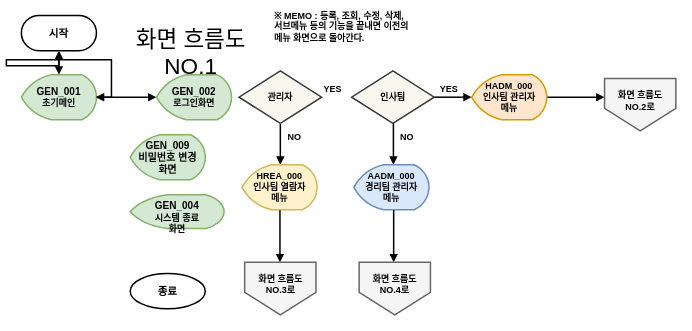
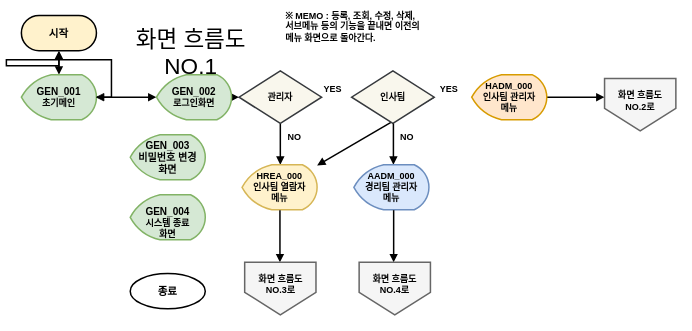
- <mxCell id="17" value="※ MEMO : 등록, 조회, 수정, 삭제, &lt;br&gt;서브메뉴 등의 기능을 끝내면 이전의&lt;br&gt;메뉴 화면으로 돌아간다.&amp;nbsp;" style="text;html=1;strokeColor=none;fillColor=none;align=left;verticalAlign=middle;whiteSpace=wrap;rounded=0;fontStyle=1" parent="1" vertex="1"><mxGeometry x="355" y="20" width="205" height="30" as="geometry" /></mxCell>
+ <mxCell id="17" value="※ MEMO : 등록, 조회, 수정, 삭제, &lt;br&gt;서브메뉴 등의 기능을 끝내면 이전의&lt;br&gt;메뉴 화면으로 돌아간다.&amp;nbsp;" style="text;html=1;strokeColor=none;fillColor=none;align=left;verticalAlign=middle;whiteSpace=wrap;rounded=0;fontStyle=1" parent="1" vertex="1"><mxGeometry x="370" y="20" width="205" height="30" as="geometry" /></mxCell>
- <mxCell id="22" value="시작" style="rounded=1;whiteSpace=wrap;html=1;absoluteArcSize=1;arcSize=68;strokeWidth=2;fontStyle=1;fontSize=14;" parent="1" vertex="1"><mxGeometry x="20" y="20" width="100" height="47" as="geometry" /></mxCell>
+ <mxCell id="22" value="시작" style="rounded=1;whiteSpace=wrap;html=1;absoluteArcSize=1;arcSize=68;strokeWidth=2;fontStyle=1;fontSize=14;fillColor=#fff2cc;" parent="1" vertex="1"><mxGeometry x="20" y="20" width="100" height="47" as="geometry" /></mxCell>
+ <mxCell id="6" style="edgeStyle=none;rounded=0;orthogonalLoop=1;jettySize=auto;html=1;exitX=1;exitY=0.5;exitDx=0;exitDy=0;exitPerimeter=0;entryX=0;entryY=0.5;entryDx=0;entryDy=0;entryPerimeter=0;strokeWidth=2;endArrow=block;endFill=1;" parent="1" source="7" target="11" edge="1"><mxGeometry relative="1" as="geometry" /></mxCell>
- <mxCell id="12" style="edgeStyle=none;rounded=0;orthogonalLoop=1;jettySize=auto;html=1;exitX=1;exitY=0.5;exitDx=0;exitDy=0;exitPerimeter=0;entryX=0;entryY=0.5;entryDx=0;entryDy=0;entryPerimeter=0;strokeWidth=2;endArrow=block;endFill=1;" parent="1" source="13" target="15" edge="1"><mxGeometry relative="1" as="geometry" /></mxCell>
+ <mxCell id="12" style="edgeStyle=none;rounded=0;orthogonalLoop=1;jettySize=auto;html=1;exitX=1;exitY=0.5;exitDx=0;exitDy=0;exitPerimeter=0;strokeWidth=2;endArrow=block;endFill=1;" parent="1" source="13" target="26" edge="1"><mxGeometry relative="1" as="geometry" /></mxCell>
- <mxCell id="8" value="&lt;b&gt;&lt;br&gt;&lt;span data-sheets-userformat=&quot;{&amp;quot;2&amp;quot;:25343,&amp;quot;3&amp;quot;:{&amp;quot;1&amp;quot;:0},&amp;quot;4&amp;quot;:{&amp;quot;1&amp;quot;:2,&amp;quot;2&amp;quot;:14281427},&amp;quot;5&amp;quot;:{&amp;quot;1&amp;quot;:[{&amp;quot;1&amp;quot;:2,&amp;quot;2&amp;quot;:0,&amp;quot;5&amp;quot;:{&amp;quot;1&amp;quot;:2,&amp;quot;2&amp;quot;:0}},{&amp;quot;1&amp;quot;:0,&amp;quot;2&amp;quot;:0,&amp;quot;3&amp;quot;:3},{&amp;quot;1&amp;quot;:1,&amp;quot;2&amp;quot;:0,&amp;quot;4&amp;quot;:3}]},&amp;quot;6&amp;quot;:{&amp;quot;1&amp;quot;:[{&amp;quot;1&amp;quot;:2,&amp;quot;2&amp;quot;:0,&amp;quot;5&amp;quot;:{&amp;quot;1&amp;quot;:2,&amp;quot;2&amp;quot;:0}},{&amp;quot;1&amp;quot;:0,&amp;quot;2&amp;quot;:0,&amp;quot;3&amp;quot;:3},{&amp;quot;1&amp;quot;:1,&amp;quot;2&amp;quot;:0,&amp;quot;4&amp;quot;:1}]},&amp;quot;7&amp;quot;:{&amp;quot;1&amp;quot;:[{&amp;quot;1&amp;quot;:2,&amp;quot;2&amp;quot;:0,&amp;quot;5&amp;quot;:{&amp;quot;1&amp;quot;:2,&amp;quot;2&amp;quot;:0}},{&amp;quot;1&amp;quot;:0,&amp;quot;2&amp;quot;:0,&amp;quot;3&amp;quot;:3},{&amp;quot;1&amp;quot;:1,&amp;quot;2&amp;quot;:0,&amp;quot;4&amp;quot;:1}]},&amp;quot;8&amp;quot;:{&amp;quot;1&amp;quot;:[{&amp;quot;1&amp;quot;:2,&amp;quot;2&amp;quot;:0,&amp;quot;5&amp;quot;:{&amp;quot;1&amp;quot;:2,&amp;quot;2&amp;quot;:0}},{&amp;quot;1&amp;quot;:0,&amp;quot;2&amp;quot;:0,&amp;quot;3&amp;quot;:3},{&amp;quot;1&amp;quot;:1,&amp;quot;2&amp;quot;:0,&amp;quot;4&amp;quot;:1}]},&amp;quot;9&amp;quot;:1,&amp;quot;10&amp;quot;:1,&amp;quot;12&amp;quot;:0,&amp;quot;16&amp;quot;:10,&amp;quot;17&amp;quot;:1}&quot; data-sheets-value=&quot;{&amp;quot;1&amp;quot;:2,&amp;quot;2&amp;quot;:&amp;quot;GEN_001&amp;quot;}&quot; style=&quot;font-size: 10pt; font-family: Arial; font-style: normal; text-align: center;&quot;&gt;GEN_009&lt;br&gt;비밀번호 변경&lt;br&gt;화면&lt;br&gt;&lt;/span&gt;&lt;br&gt;&lt;/b&gt;" style="strokeWidth=2;html=1;shape=mxgraph.flowchart.display;whiteSpace=wrap;fillColor=#d5e8d4;strokeColor=#82b366;" parent="1" vertex="1"><mxGeometry x="165" y="179" width="100" height="60" as="geometry" /></mxCell>
+ <mxCell id="8" value="&lt;b&gt;&lt;br&gt;&lt;span data-sheets-userformat=&quot;{&amp;quot;2&amp;quot;:25343,&amp;quot;3&amp;quot;:{&amp;quot;1&amp;quot;:0},&amp;quot;4&amp;quot;:{&amp;quot;1&amp;quot;:2,&amp;quot;2&amp;quot;:14281427},&amp;quot;5&amp;quot;:{&amp;quot;1&amp;quot;:[{&amp;quot;1&amp;quot;:2,&amp;quot;2&amp;quot;:0,&amp;quot;5&amp;quot;:{&amp;quot;1&amp;quot;:2,&amp;quot;2&amp;quot;:0}},{&amp;quot;1&amp;quot;:0,&amp;quot;2&amp;quot;:0,&amp;quot;3&amp;quot;:3},{&amp;quot;1&amp;quot;:1,&amp;quot;2&amp;quot;:0,&amp;quot;4&amp;quot;:3}]},&amp;quot;6&amp;quot;:{&amp;quot;1&amp;quot;:[{&amp;quot;1&amp;quot;:2,&amp;quot;2&amp;quot;:0,&amp;quot;5&amp;quot;:{&amp;quot;1&amp;quot;:2,&amp;quot;2&amp;quot;:0}},{&amp;quot;1&amp;quot;:0,&amp;quot;2&amp;quot;:0,&amp;quot;3&amp;quot;:3},{&amp;quot;1&amp;quot;:1,&amp;quot;2&amp;quot;:0,&amp;quot;4&amp;quot;:1}]},&amp;quot;7&amp;quot;:{&amp;quot;1&amp;quot;:[{&amp;quot;1&amp;quot;:2,&amp;quot;2&amp;quot;:0,&amp;quot;5&amp;quot;:{&amp;quot;1&amp;quot;:2,&amp;quot;2&amp;quot;:0}},{&amp;quot;1&amp;quot;:0,&amp;quot;2&amp;quot;:0,&amp;quot;3&amp;quot;:3},{&amp;quot;1&amp;quot;:1,&amp;quot;2&amp;quot;:0,&amp;quot;4&amp;quot;:1}]},&amp;quot;8&amp;quot;:{&amp;quot;1&amp;quot;:[{&amp;quot;1&amp;quot;:2,&amp;quot;2&amp;quot;:0,&amp;quot;5&amp;quot;:{&amp;quot;1&amp;quot;:2,&amp;quot;2&amp;quot;:0}},{&amp;quot;1&amp;quot;:0,&amp;quot;2&amp;quot;:0,&amp;quot;3&amp;quot;:3},{&amp;quot;1&amp;quot;:1,&amp;quot;2&amp;quot;:0,&amp;quot;4&amp;quot;:1}]},&amp;quot;9&amp;quot;:1,&amp;quot;10&amp;quot;:1,&amp;quot;12&amp;quot;:0,&amp;quot;16&amp;quot;:10,&amp;quot;17&amp;quot;:1}&quot; data-sheets-value=&quot;{&amp;quot;1&amp;quot;:2,&amp;quot;2&amp;quot;:&amp;quot;GEN_001&amp;quot;}&quot; style=&quot;font-size: 10pt; font-family: Arial; font-style: normal; text-align: center;&quot;&gt;GEN_003&lt;br&gt;비밀번호 변경&lt;br&gt;화면&lt;br&gt;&lt;/span&gt;&lt;br&gt;&lt;/b&gt;" style="strokeWidth=2;html=1;shape=mxgraph.flowchart.display;whiteSpace=wrap;fillColor=#d5e8d4;strokeColor=#82b366;" parent="1" vertex="1"><mxGeometry x="165" y="179" width="100" height="60" as="geometry" /></mxCell>
- <mxCell id="9" value="&lt;b&gt;&lt;br&gt;&lt;span data-sheets-userformat=&quot;{&amp;quot;2&amp;quot;:25343,&amp;quot;3&amp;quot;:{&amp;quot;1&amp;quot;:0},&amp;quot;4&amp;quot;:{&amp;quot;1&amp;quot;:2,&amp;quot;2&amp;quot;:14281427},&amp;quot;5&amp;quot;:{&amp;quot;1&amp;quot;:[{&amp;quot;1&amp;quot;:2,&amp;quot;2&amp;quot;:0,&amp;quot;5&amp;quot;:{&amp;quot;1&amp;quot;:2,&amp;quot;2&amp;quot;:0}},{&amp;quot;1&amp;quot;:0,&amp;quot;2&amp;quot;:0,&amp;quot;3&amp;quot;:3},{&amp;quot;1&amp;quot;:1,&amp;quot;2&amp;quot;:0,&amp;quot;4&amp;quot;:3}]},&amp;quot;6&amp;quot;:{&amp;quot;1&amp;quot;:[{&amp;quot;1&amp;quot;:2,&amp;quot;2&amp;quot;:0,&amp;quot;5&amp;quot;:{&amp;quot;1&amp;quot;:2,&amp;quot;2&amp;quot;:0}},{&amp;quot;1&amp;quot;:0,&amp;quot;2&amp;quot;:0,&amp;quot;3&amp;quot;:3},{&amp;quot;1&amp;quot;:1,&amp;quot;2&amp;quot;:0,&amp;quot;4&amp;quot;:1}]},&amp;quot;7&amp;quot;:{&amp;quot;1&amp;quot;:[{&amp;quot;1&amp;quot;:2,&amp;quot;2&amp;quot;:0,&amp;quot;5&amp;quot;:{&amp;quot;1&amp;quot;:2,&amp;quot;2&amp;quot;:0}},{&amp;quot;1&amp;quot;:0,&amp;quot;2&amp;quot;:0,&amp;quot;3&amp;quot;:3},{&amp;quot;1&amp;quot;:1,&amp;quot;2&amp;quot;:0,&amp;quot;4&amp;quot;:1}]},&amp;quot;8&amp;quot;:{&amp;quot;1&amp;quot;:[{&amp;quot;1&amp;quot;:2,&amp;quot;2&amp;quot;:0,&amp;quot;5&amp;quot;:{&amp;quot;1&amp;quot;:2,&amp;quot;2&amp;quot;:0}},{&amp;quot;1&amp;quot;:0,&amp;quot;2&amp;quot;:0,&amp;quot;3&amp;quot;:3},{&amp;quot;1&amp;quot;:1,&amp;quot;2&amp;quot;:0,&amp;quot;4&amp;quot;:1}]},&amp;quot;9&amp;quot;:1,&amp;quot;10&amp;quot;:1,&amp;quot;12&amp;quot;:0,&amp;quot;16&amp;quot;:10,&amp;quot;17&amp;quot;:1}&quot; data-sheets-value=&quot;{&amp;quot;1&amp;quot;:2,&amp;quot;2&amp;quot;:&amp;quot;GEN_001&amp;quot;}&quot; style=&quot;font-size: 10pt; font-family: Arial; font-style: normal; text-align: center;&quot;&gt;GEN_004&lt;br&gt;&lt;/span&gt;시스템 종료 &lt;br&gt;화면&lt;br&gt;&lt;/b&gt;" style="strokeWidth=2;html=1;shape=mxgraph.flowchart.display;whiteSpace=wrap;fillColor=#d5e8d4;strokeColor=#82b366;" parent="1" vertex="1"><mxGeometry x="165" y="259" width="125" height="45" as="geometry" /></mxCell>
+ <mxCell id="9" value="&lt;b&gt;&lt;br&gt;&lt;span data-sheets-userformat=&quot;{&amp;quot;2&amp;quot;:25343,&amp;quot;3&amp;quot;:{&amp;quot;1&amp;quot;:0},&amp;quot;4&amp;quot;:{&amp;quot;1&amp;quot;:2,&amp;quot;2&amp;quot;:14281427},&amp;quot;5&amp;quot;:{&amp;quot;1&amp;quot;:[{&amp;quot;1&amp;quot;:2,&amp;quot;2&amp;quot;:0,&amp;quot;5&amp;quot;:{&amp;quot;1&amp;quot;:2,&amp;quot;2&amp;quot;:0}},{&amp;quot;1&amp;quot;:0,&amp;quot;2&amp;quot;:0,&amp;quot;3&amp;quot;:3},{&amp;quot;1&amp;quot;:1,&amp;quot;2&amp;quot;:0,&amp;quot;4&amp;quot;:3}]},&amp;quot;6&amp;quot;:{&amp;quot;1&amp;quot;:[{&amp;quot;1&amp;quot;:2,&amp;quot;2&amp;quot;:0,&amp;quot;5&amp;quot;:{&amp;quot;1&amp;quot;:2,&amp;quot;2&amp;quot;:0}},{&amp;quot;1&amp;quot;:0,&amp;quot;2&amp;quot;:0,&amp;quot;3&amp;quot;:3},{&amp;quot;1&amp;quot;:1,&amp;quot;2&amp;quot;:0,&amp;quot;4&amp;quot;:1}]},&amp;quot;7&amp;quot;:{&amp;quot;1&amp;quot;:[{&amp;quot;1&amp;quot;:2,&amp;quot;2&amp;quot;:0,&amp;quot;5&amp;quot;:{&amp;quot;1&amp;quot;:2,&amp;quot;2&amp;quot;:0}},{&amp;quot;1&amp;quot;:0,&amp;quot;2&amp;quot;:0,&amp;quot;3&amp;quot;:3},{&amp;quot;1&amp;quot;:1,&amp;quot;2&amp;quot;:0,&amp;quot;4&amp;quot;:1}]},&amp;quot;8&amp;quot;:{&amp;quot;1&amp;quot;:[{&amp;quot;1&amp;quot;:2,&amp;quot;2&amp;quot;:0,&amp;quot;5&amp;quot;:{&amp;quot;1&amp;quot;:2,&amp;quot;2&amp;quot;:0}},{&amp;quot;1&amp;quot;:0,&amp;quot;2&amp;quot;:0,&amp;quot;3&amp;quot;:3},{&amp;quot;1&amp;quot;:1,&amp;quot;2&amp;quot;:0,&amp;quot;4&amp;quot;:1}]},&amp;quot;9&amp;quot;:1,&amp;quot;10&amp;quot;:1,&amp;quot;12&amp;quot;:0,&amp;quot;16&amp;quot;:10,&amp;quot;17&amp;quot;:1}&quot; data-sheets-value=&quot;{&amp;quot;1&amp;quot;:2,&amp;quot;2&amp;quot;:&amp;quot;GEN_001&amp;quot;}&quot; style=&quot;font-size: 10pt; font-family: Arial; font-style: normal; text-align: center;&quot;&gt;GEN_004&lt;br&gt;&lt;/span&gt;시스템 종료 &lt;br&gt;화면&lt;br&gt;&lt;/b&gt;" style="strokeWidth=2;html=1;shape=mxgraph.flowchart.display;whiteSpace=wrap;fillColor=#d5e8d4;strokeColor=#82b366;" parent="1" vertex="1"><mxGeometry x="165" y="259" width="100" height="60" as="geometry" /></mxCell>
